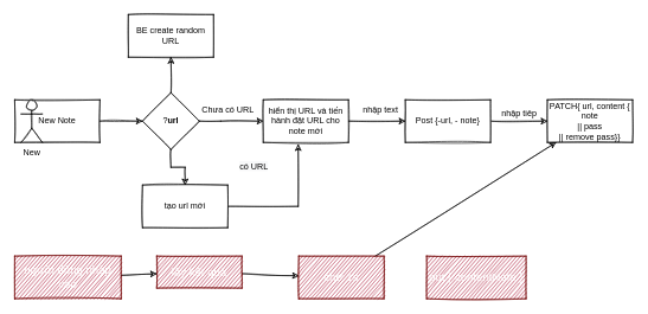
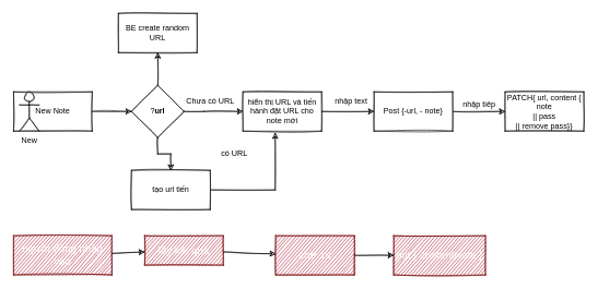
- <mxCell id="26" value="" style="edgeStyle=none;sketch=1;html=1;fontSize=16;" edge="1" parent="1" source="27" target="14"><mxGeometry relative="1" as="geometry" /></mxCell>
+ <mxCell id="26" value="" style="edgeStyle=none;sketch=1;html=1;fontSize=16;" edge="1" parent="1" source="27" target="21"><mxGeometry relative="1" as="geometry" /></mxCell>
- <mxCell id="18" value="tạo url mới" style="whiteSpace=wrap;html=1;rounded=0;sketch=1;" parent="1" vertex="1"><mxGeometry x="200" y="260" width="120" height="60" as="geometry" /></mxCell>
+ <mxCell id="18" value="tạo url tiến" style="whiteSpace=wrap;html=1;rounded=0;sketch=1;" parent="1" vertex="1"><mxGeometry x="200" y="260" width="120" height="60" as="geometry" /></mxCell>
